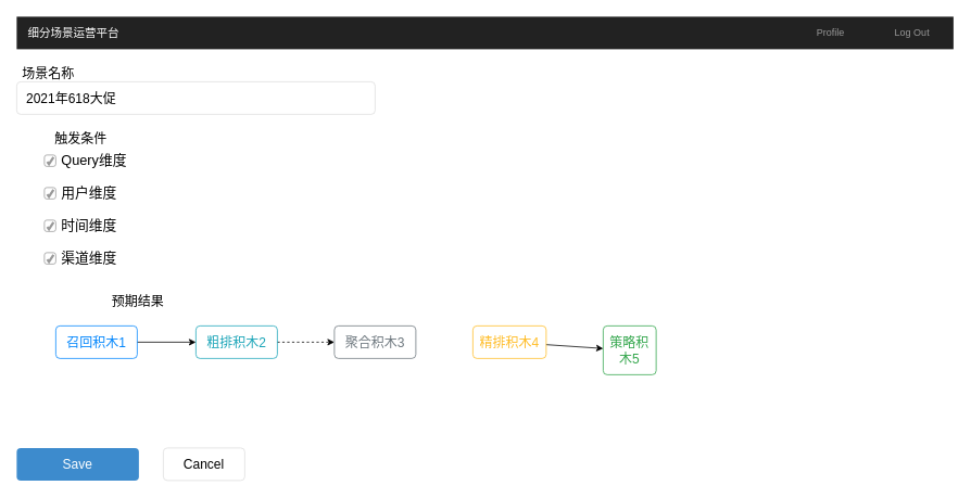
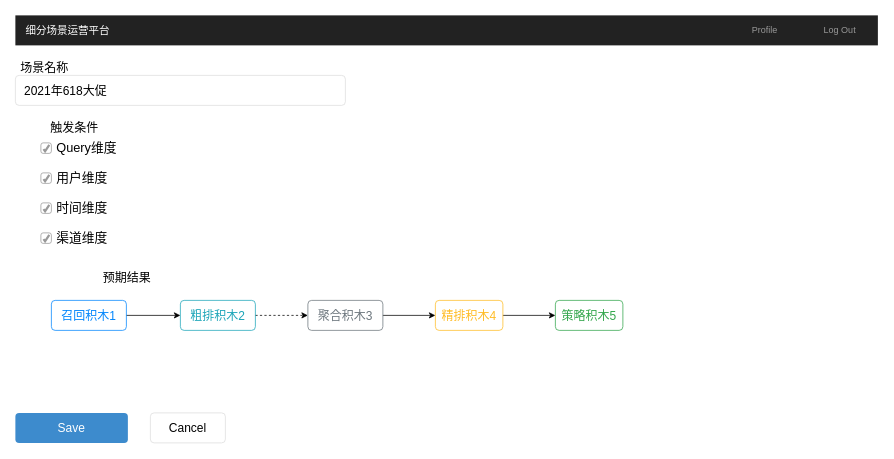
+ <mxCell id="20" style="edgeStyle=orthogonalEdgeStyle;rounded=0;orthogonalLoop=1;jettySize=auto;html=1;fontSize=16;fontColor=#000000;" edge="1" parent="1" source="21" target="23"><mxGeometry relative="1" as="geometry" /></mxCell>
- <mxCell id="24" value="策略积木5" style="html=1;shadow=0;dashed=0;shape=mxgraph.bootstrap.rrect;rSize=5;strokeColor=#33A64C;strokeWidth=1;fillColor=none;fontColor=#33A64C;whiteSpace=wrap;align=center;verticalAlign=middle;spacingLeft=0;fontStyle=0;fontSize=16;spacing=5;" vertex="1" parent="1"><mxGeometry x="740" y="400" width="65" height="60" as="geometry" /></mxCell>
+ <mxCell id="24" value="策略积木5" style="html=1;shadow=0;dashed=0;shape=mxgraph.bootstrap.rrect;rSize=5;strokeColor=#33A64C;strokeWidth=1;fillColor=none;fontColor=#33A64C;whiteSpace=wrap;align=center;verticalAlign=middle;spacingLeft=0;fontStyle=0;fontSize=16;spacing=5;" vertex="1" parent="1"><mxGeometry x="740" y="400" width="90" height="40" as="geometry" /></mxCell>
